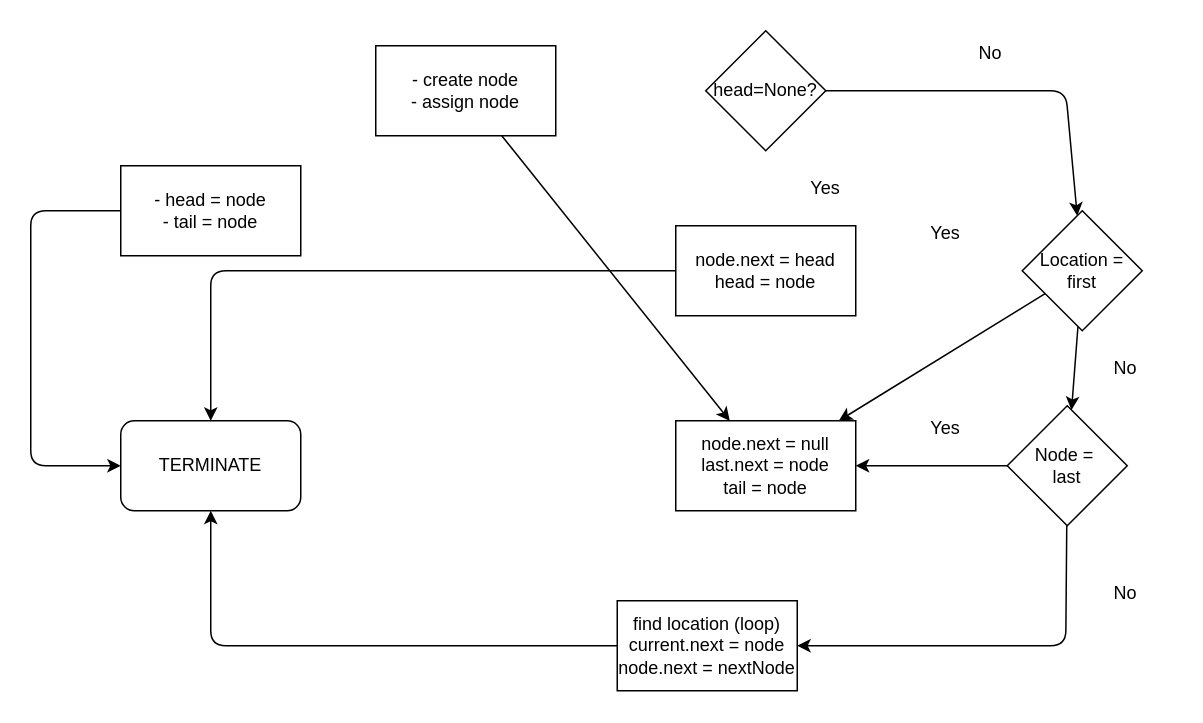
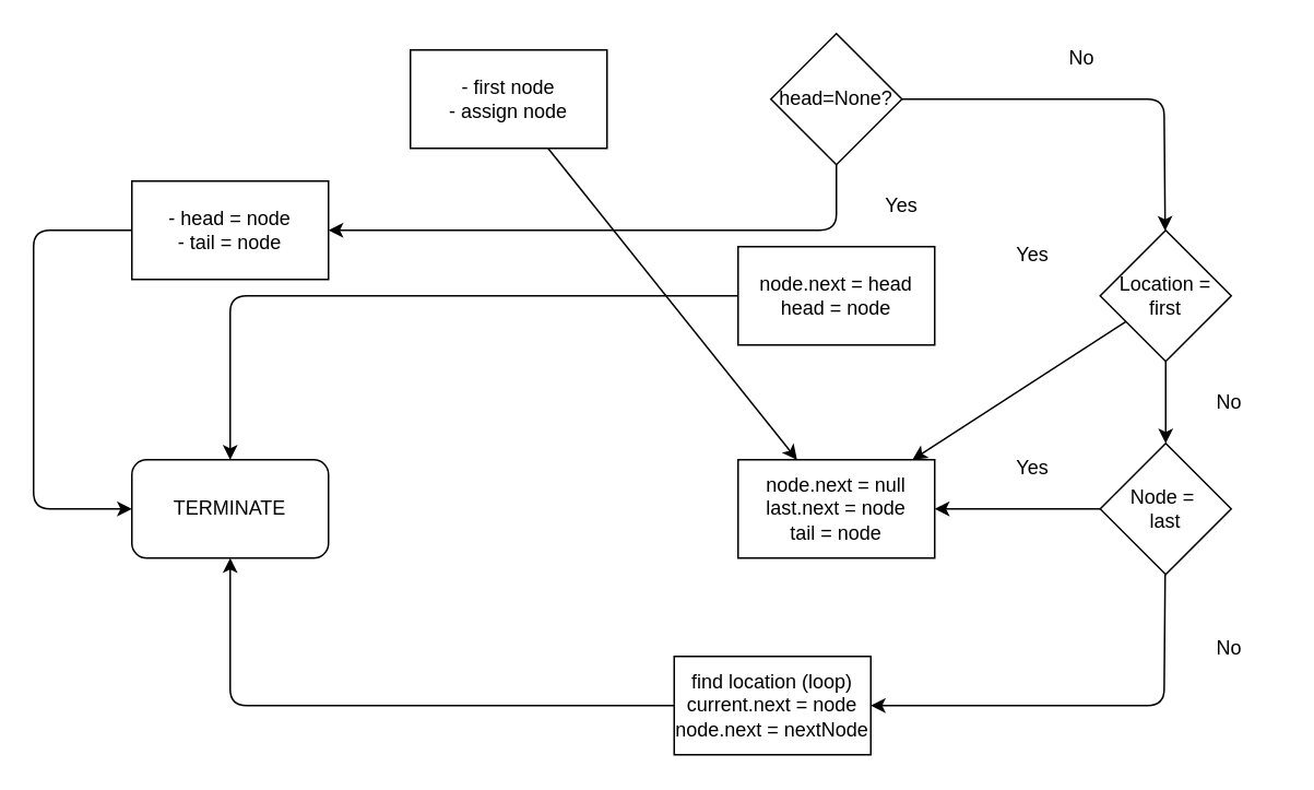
- <mxCell id="3" value="- create node&lt;br&gt;- assign node" style="rounded=0;whiteSpace=wrap;html=1;" vertex="1" parent="1"><mxGeometry x="250" y="30" width="120" height="60" as="geometry" /></mxCell>
+ <mxCell id="3" value="- first node&lt;br&gt;- assign node" style="rounded=0;whiteSpace=wrap;html=1;" vertex="1" parent="1"><mxGeometry x="250" y="30" width="120" height="60" as="geometry" /></mxCell>
+ <mxCell id="4" value="" style="edgeStyle=none;html=1;exitX=0.5;exitY=1;exitDx=0;exitDy=0;" edge="1" parent="1" source="6" target="8"><mxGeometry relative="1" as="geometry"><mxPoint x="490" y="110" as="sourcePoint" /><Array as="points"><mxPoint x="510" y="140" /><mxPoint x="370" y="140" /></Array></mxGeometry></mxCell>
- <mxCell id="12" value="Location = first" style="rhombus;whiteSpace=wrap;html=1;rounded=0;" vertex="1" parent="1"><mxGeometry x="681" y="140" width="80" height="80" as="geometry" /></mxCell>
+ <mxCell id="12" value="Location = first" style="rhombus;whiteSpace=wrap;html=1;rounded=0;" vertex="1" parent="1"><mxGeometry x="671" y="140" width="80" height="80" as="geometry" /></mxCell>
